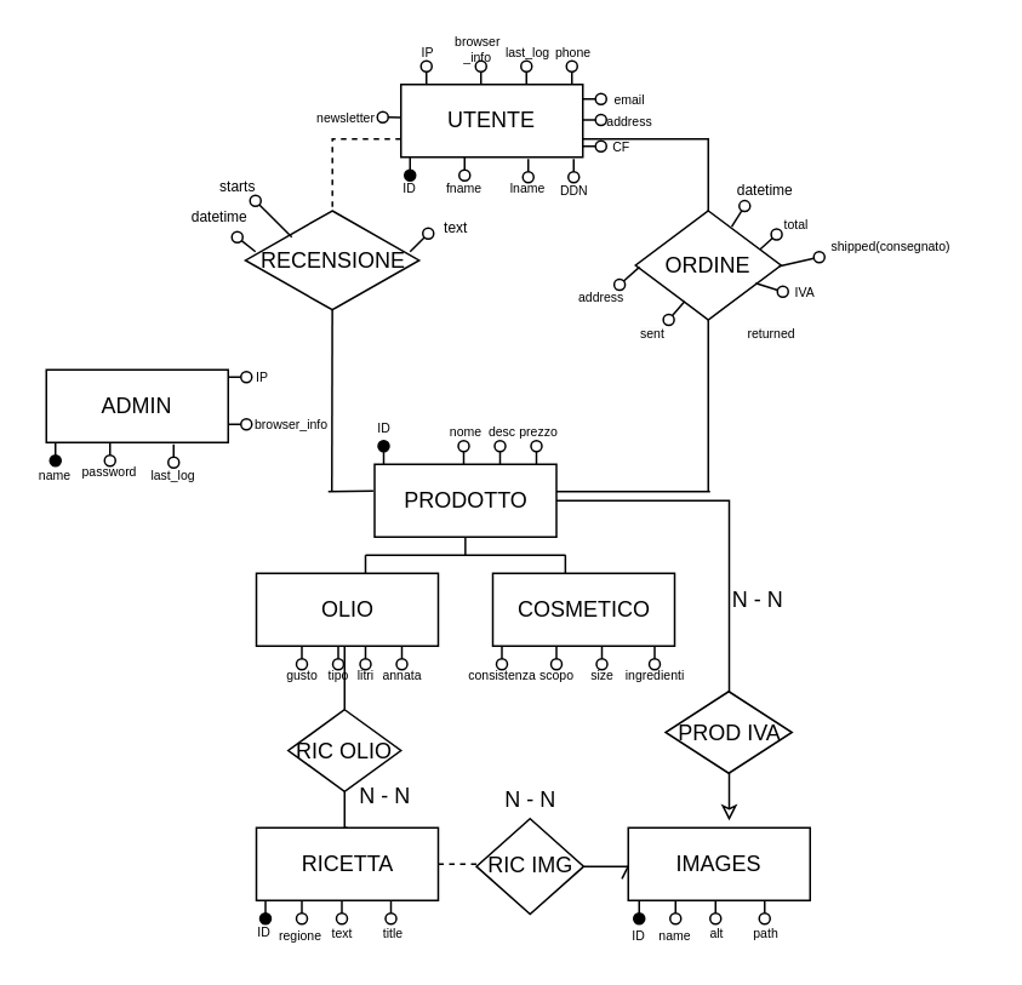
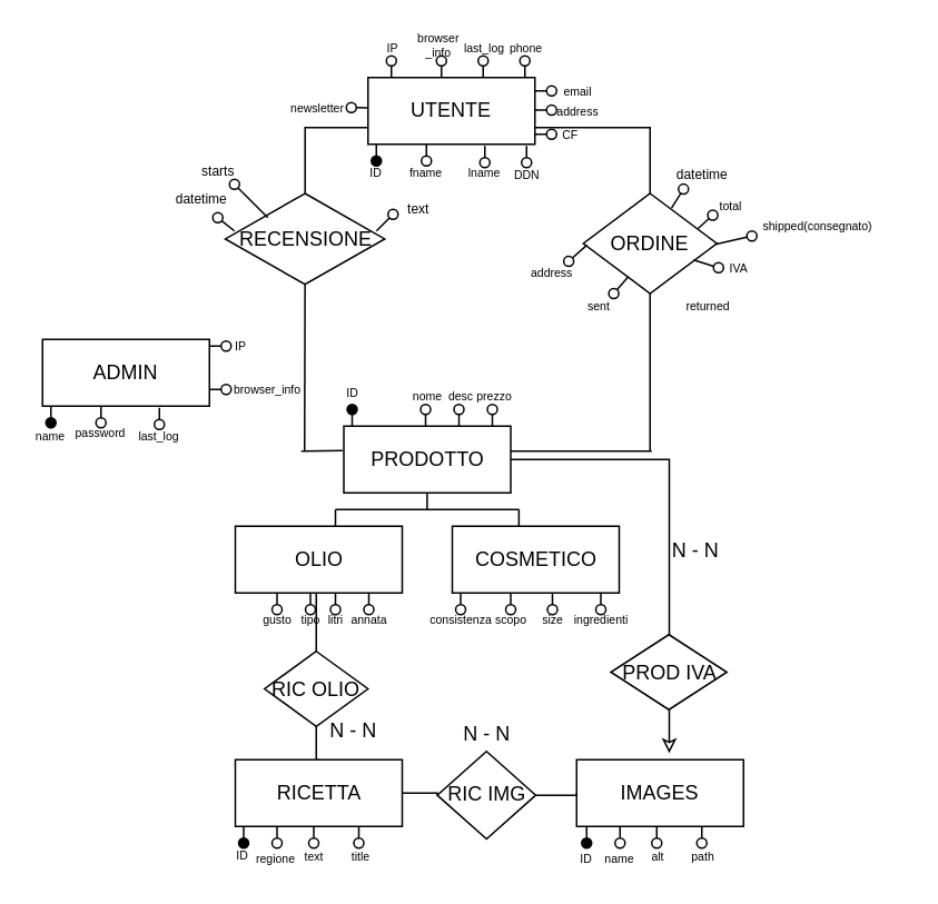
- <mxCell id="13" style="edgeStyle=orthogonalEdgeStyle;rounded=0;orthogonalLoop=1;jettySize=auto;html=1;exitX=0;exitY=0.75;exitDx=0;exitDy=0;endArrow=none;endFill=0;dashed=1;" parent="1" source="15" target="99" edge="1"><mxGeometry relative="1" as="geometry"><mxPoint x="170" y="130" as="targetPoint" /></mxGeometry></mxCell>
+ <mxCell id="13" style="edgeStyle=orthogonalEdgeStyle;rounded=0;orthogonalLoop=1;jettySize=auto;html=1;exitX=0;exitY=0.75;exitDx=0;exitDy=0;endArrow=none;endFill=0;" parent="1" source="15" target="99" edge="1"><mxGeometry relative="1" as="geometry"><mxPoint x="170" y="130" as="targetPoint" /></mxGeometry></mxCell>
- <mxCell id="119" value="" style="edgeStyle=orthogonalEdgeStyle;rounded=0;orthogonalLoop=1;jettySize=auto;html=1;exitX=1;exitY=0.5;exitDx=0;exitDy=0;entryX=0;entryY=0.5;entryDx=0;entryDy=0;endArrow=none;endFill=0;dashed=1;" parent="1" source="76" target="120" edge="1"><mxGeometry relative="1" as="geometry"><mxPoint x="241" y="475" as="sourcePoint" /><mxPoint x="345" y="475" as="targetPoint" /></mxGeometry></mxCell>
+ <mxCell id="119" value="" style="edgeStyle=orthogonalEdgeStyle;rounded=0;orthogonalLoop=1;jettySize=auto;html=1;exitX=1;exitY=0.5;exitDx=0;exitDy=0;entryX=0;entryY=0.5;entryDx=0;entryDy=0;endArrow=none;endFill=0;" parent="1" source="76" target="120" edge="1"><mxGeometry relative="1" as="geometry"><mxPoint x="241" y="475" as="sourcePoint" /><mxPoint x="345" y="475" as="targetPoint" /></mxGeometry></mxCell>
- <mxCell id="75" style="edgeStyle=orthogonalEdgeStyle;rounded=0;orthogonalLoop=1;jettySize=auto;html=1;exitX=1;exitY=0.5;exitDx=0;exitDy=0;entryX=0;entryY=0.5;entryDx=0;entryDy=0;endArrow=open;endFill=0;" parent="1" source="120" target="85" edge="1"><mxGeometry relative="1" as="geometry" /></mxCell>
+ <mxCell id="75" style="edgeStyle=orthogonalEdgeStyle;rounded=0;orthogonalLoop=1;jettySize=auto;html=1;exitX=1;exitY=0.5;exitDx=0;exitDy=0;entryX=0;entryY=0.5;entryDx=0;entryDy=0;endArrow=none;endFill=0;" parent="1" source="120" target="85" edge="1"><mxGeometry relative="1" as="geometry" /></mxCell>
